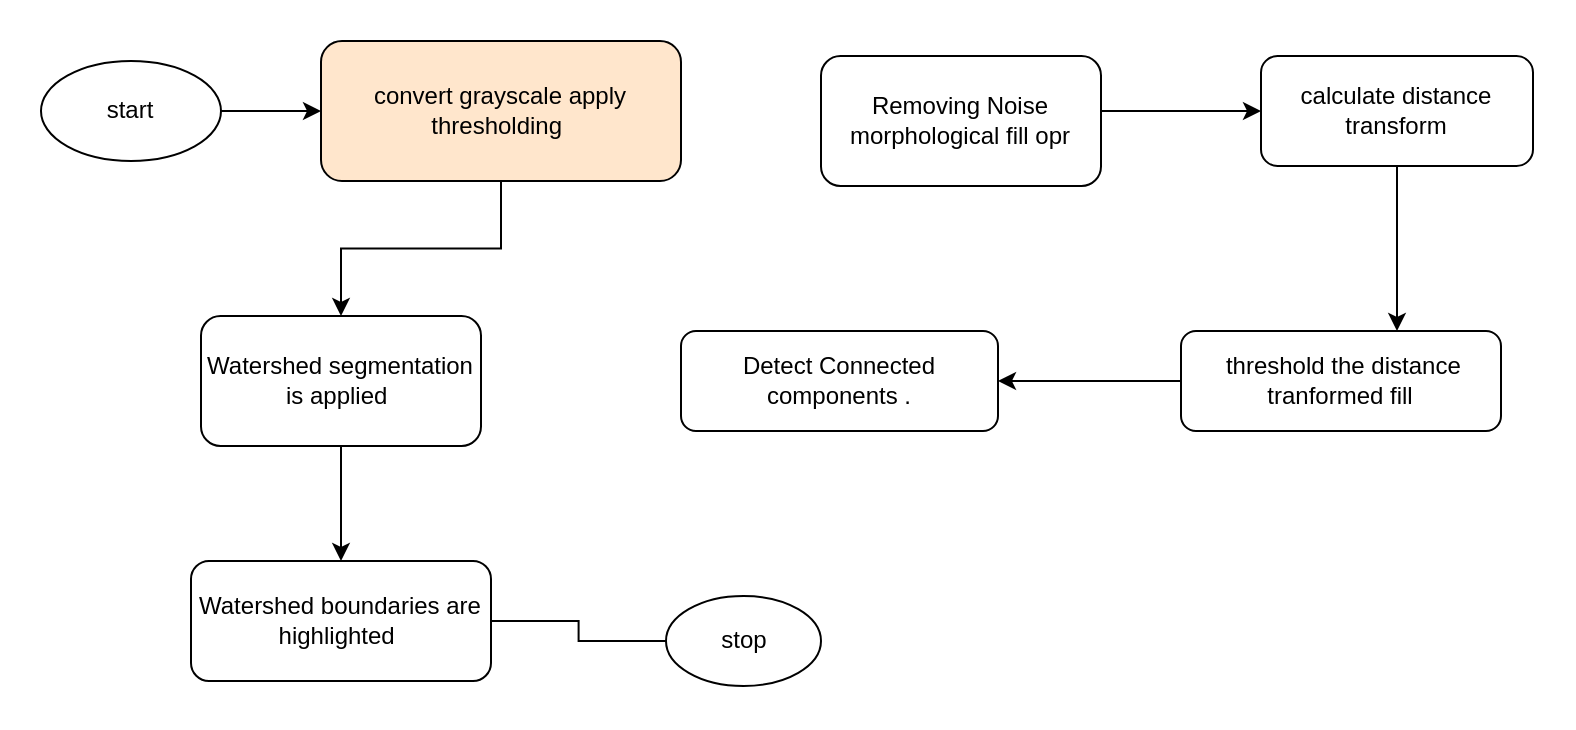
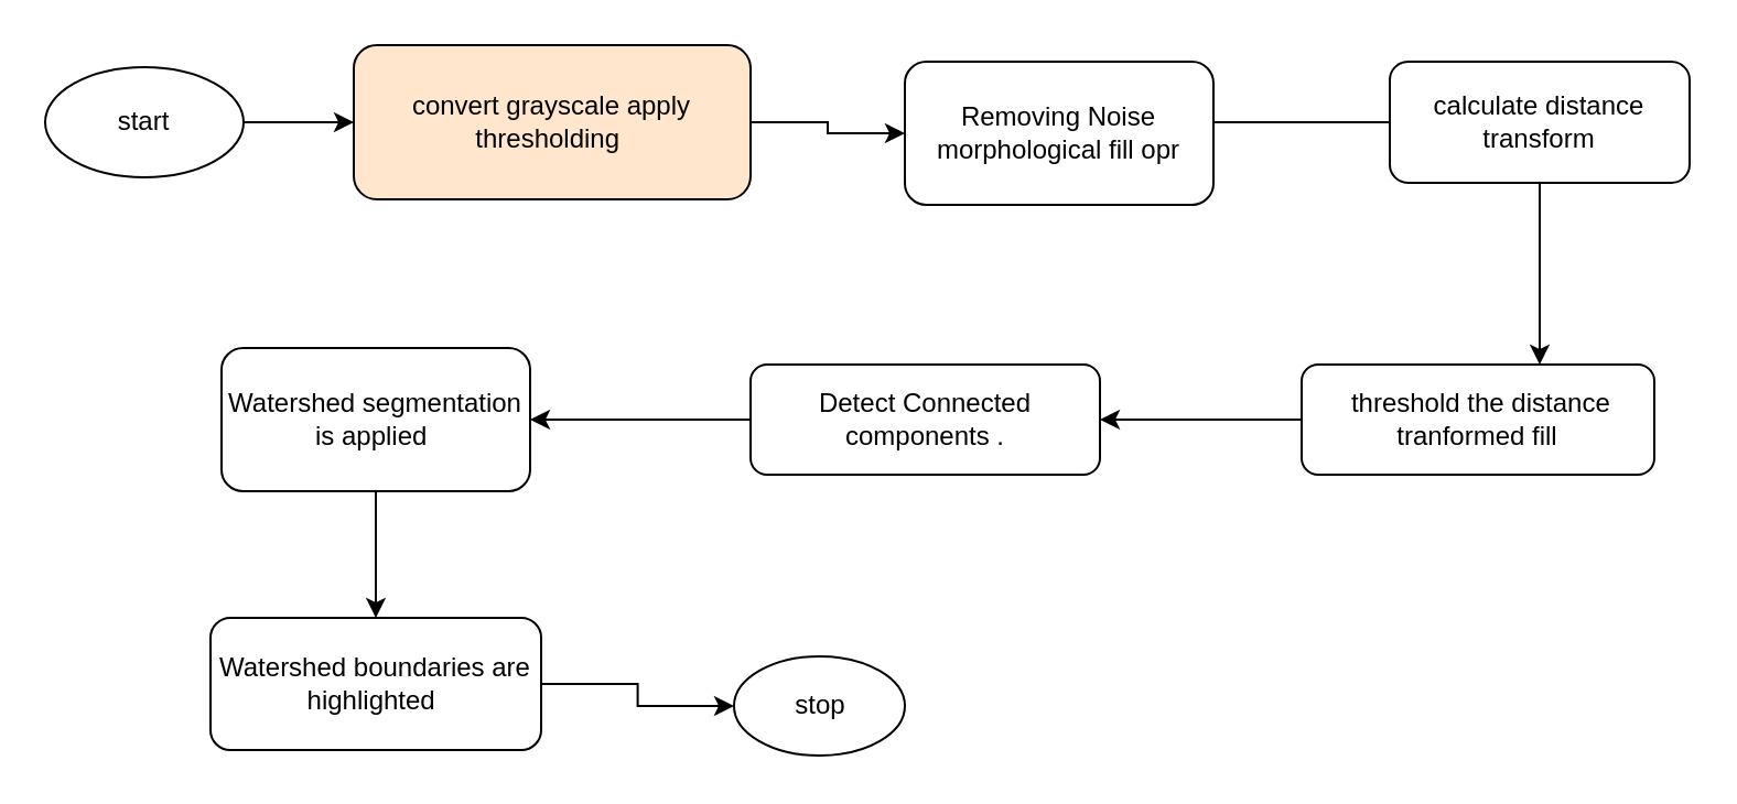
- <mxCell id="6" value="" style="edgeStyle=orthogonalEdgeStyle;rounded=0;orthogonalLoop=1;jettySize=auto;html=1;" parent="1" source="7" target="9" edge="1"><mxGeometry relative="1" as="geometry"><Array as="points"><mxPoint x="580" y="55" /><mxPoint x="580" y="55" /></Array></mxGeometry></mxCell>
+ <mxCell id="6" value="" style="edgeStyle=orthogonalEdgeStyle;rounded=0;orthogonalLoop=1;jettySize=auto;html=1;endArrow=none;" parent="1" source="7" target="9" edge="1"><mxGeometry relative="1" as="geometry"><Array as="points"><mxPoint x="580" y="55" /><mxPoint x="580" y="55" /></Array></mxGeometry></mxCell>
- <mxCell id="4" value="" style="edgeStyle=orthogonalEdgeStyle;rounded=0;orthogonalLoop=1;jettySize=auto;html=1;" parent="1" source="5" target="13" edge="1"><mxGeometry relative="1" as="geometry" /></mxCell>
+ <mxCell id="4" value="" style="edgeStyle=orthogonalEdgeStyle;rounded=0;orthogonalLoop=1;jettySize=auto;html=1;" parent="1" source="5" target="7" edge="1"><mxGeometry relative="1" as="geometry" /></mxCell>
+ <mxCell id="15" value="" style="edgeStyle=orthogonalEdgeStyle;rounded=0;orthogonalLoop=1;jettySize=auto;html=1;" edge="1" parent="1" source="16" target="13"><mxGeometry relative="1" as="geometry" /></mxCell>
- <mxCell id="17" value="" style="edgeStyle=orthogonalEdgeStyle;rounded=0;orthogonalLoop=1;jettySize=auto;html=1;endArrow=none;" edge="1" parent="1" source="18" target="14"><mxGeometry relative="1" as="geometry" /></mxCell>
+ <mxCell id="17" value="" style="edgeStyle=orthogonalEdgeStyle;rounded=0;orthogonalLoop=1;jettySize=auto;html=1;" edge="1" parent="1" source="18" target="14"><mxGeometry relative="1" as="geometry" /></mxCell>
